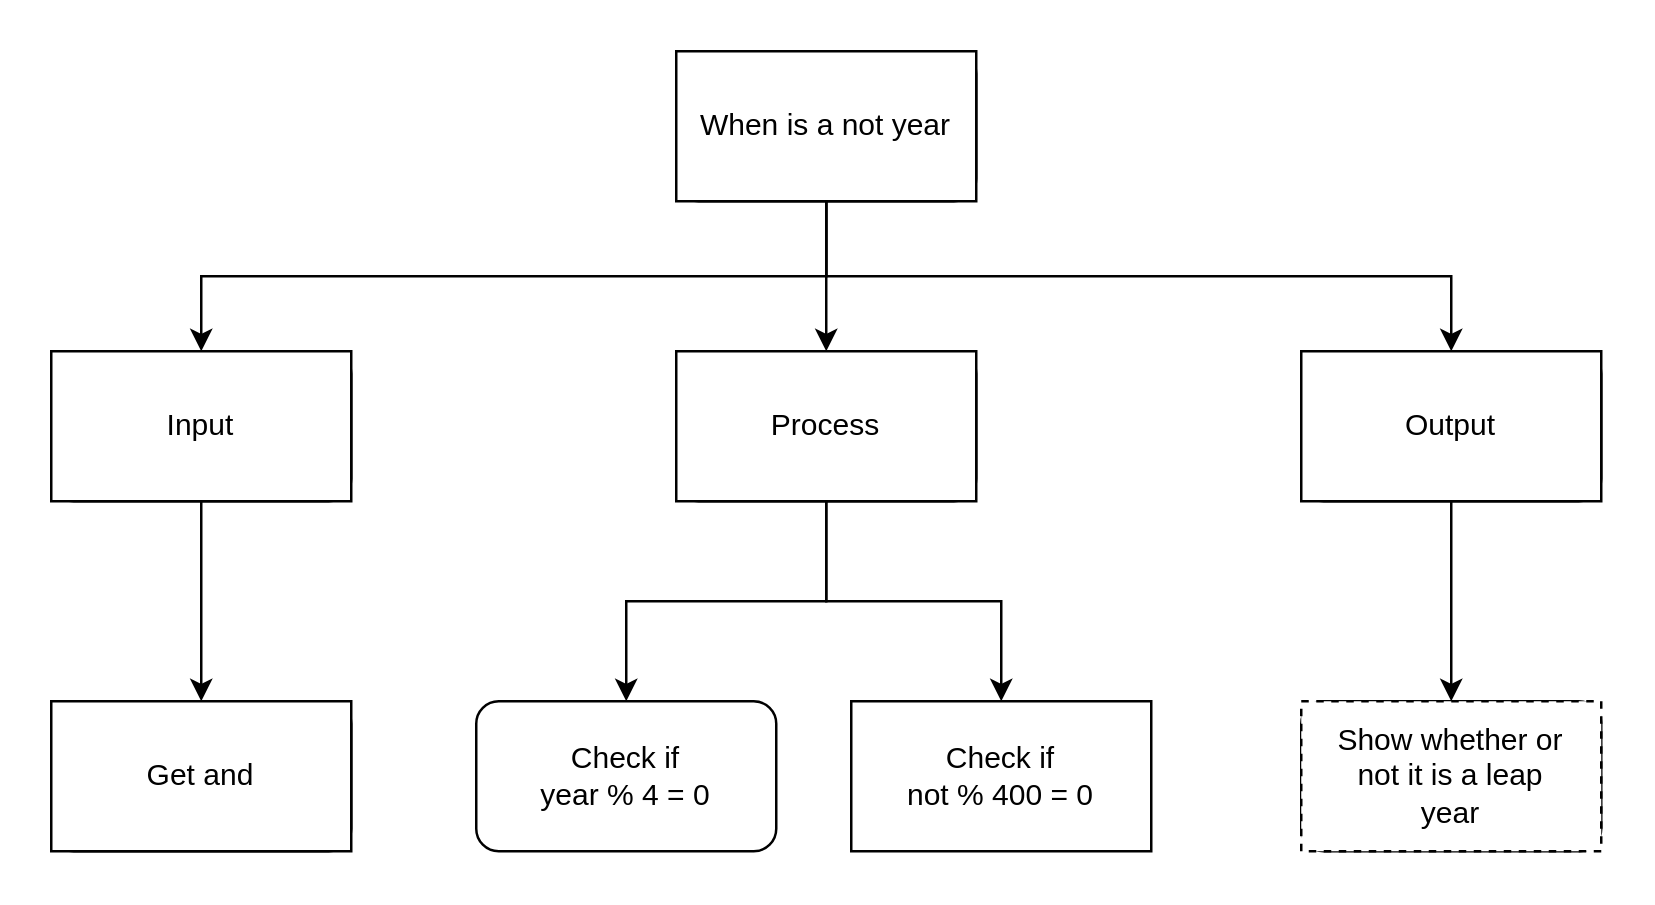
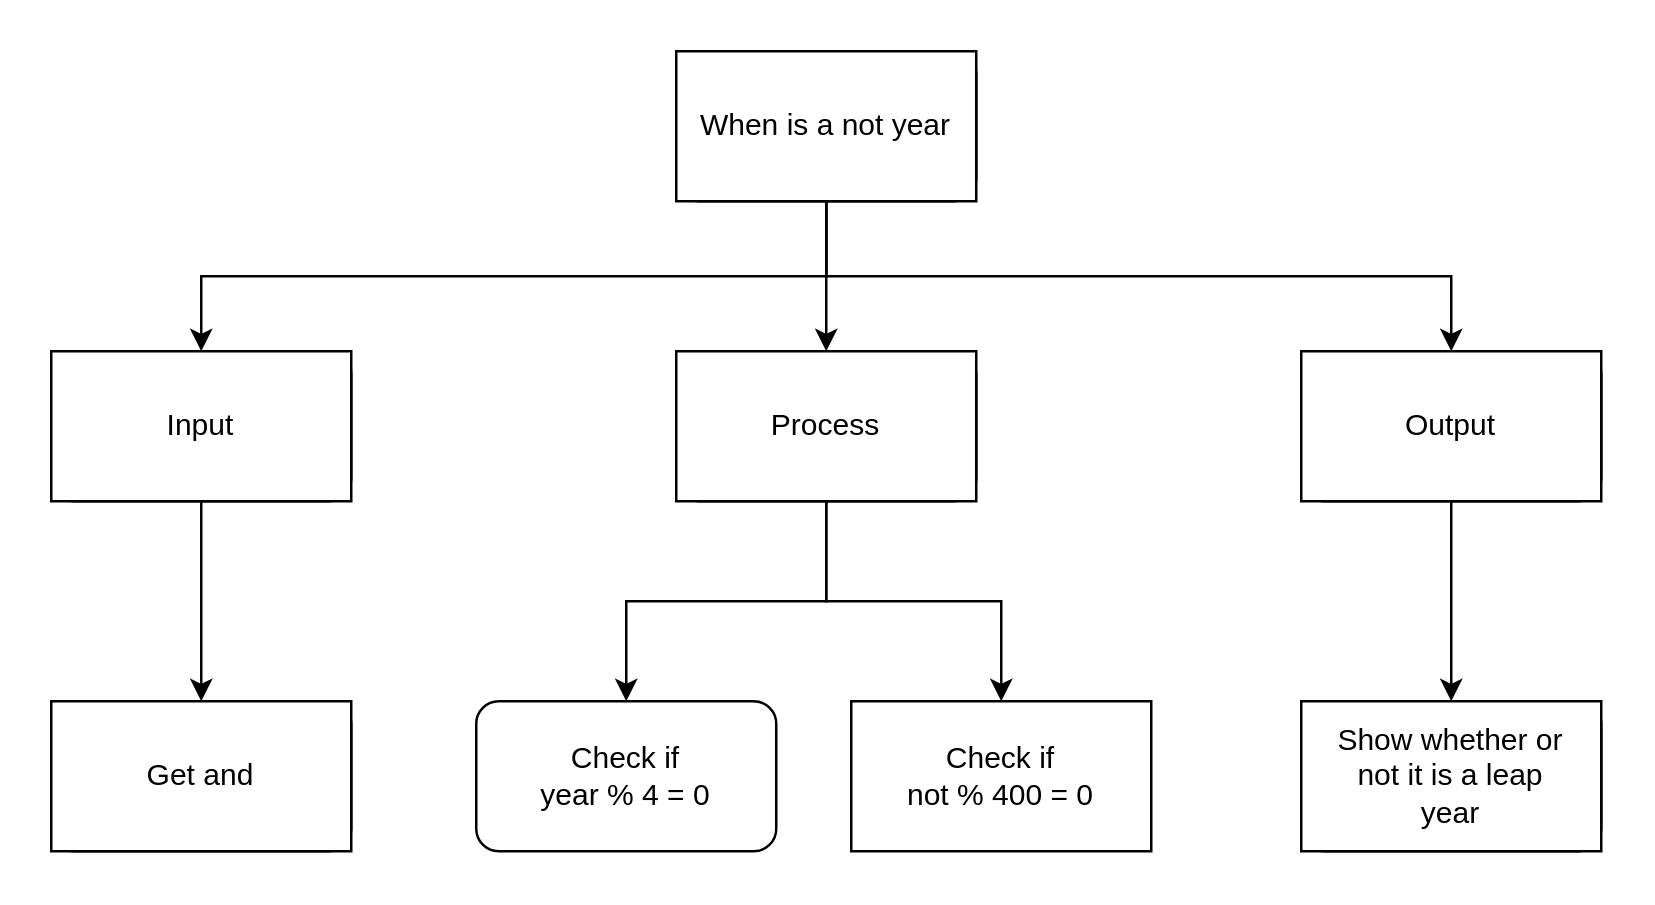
- <mxCell id="14" value="Show whether or&lt;br&gt;not it is a leap&lt;br&gt;year" style="rounded=0;whiteSpace=wrap;html=1;dashed=1;" vertex="1" parent="1"><mxGeometry x="520" y="280" width="120" height="60" as="geometry" /></mxCell>
+ <mxCell id="14" value="Show whether or&lt;br&gt;not it is a leap&lt;br&gt;year" style="rounded=0;whiteSpace=wrap;html=1;" vertex="1" parent="1"><mxGeometry x="520" y="280" width="120" height="60" as="geometry" /></mxCell>
